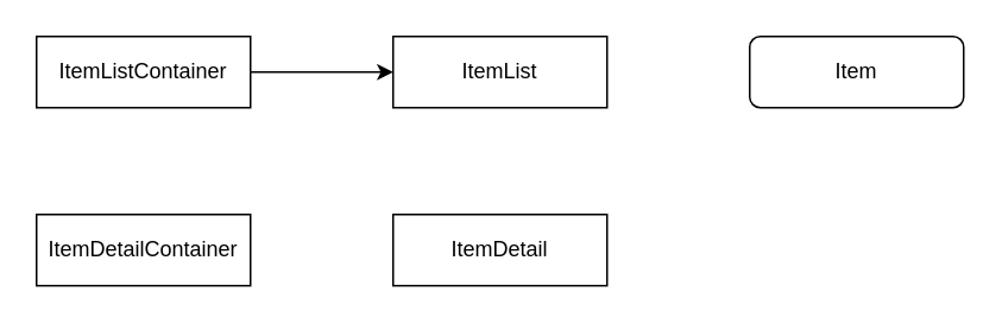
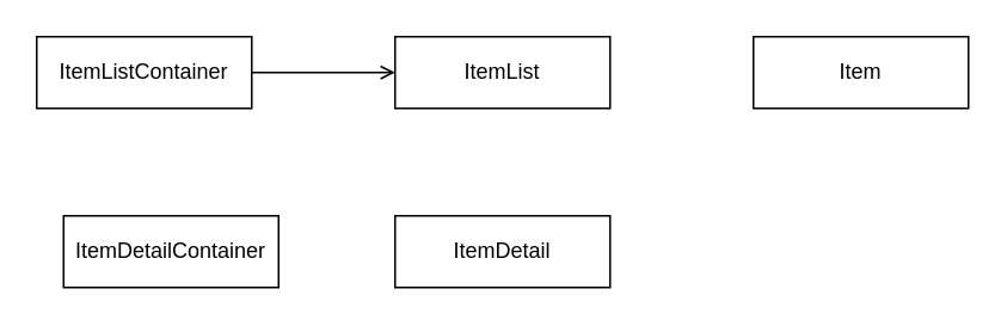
- <mxCell id="2" value="" style="edgeStyle=none;html=1;" edge="1" parent="1" source="3" target="4"><mxGeometry relative="1" as="geometry" /></mxCell>
+ <mxCell id="2" value="" style="edgeStyle=none;html=1;endArrow=open;" edge="1" parent="1" source="3" target="4"><mxGeometry relative="1" as="geometry" /></mxCell>
- <mxCell id="5" value="Item" style="whiteSpace=wrap;html=1;rounded=1;" vertex="1" parent="1"><mxGeometry x="420" y="20" width="120" height="40" as="geometry" /></mxCell>
+ <mxCell id="5" value="Item" style="rounded=0;whiteSpace=wrap;html=1;" vertex="1" parent="1"><mxGeometry x="420" y="20" width="120" height="40" as="geometry" /></mxCell>
- <mxCell id="6" value="ItemDetailContainer" style="rounded=0;whiteSpace=wrap;html=1;" vertex="1" parent="1"><mxGeometry x="20" y="120" width="120" height="40" as="geometry" /></mxCell>
+ <mxCell id="6" value="ItemDetailContainer" style="rounded=0;whiteSpace=wrap;html=1;" vertex="1" parent="1"><mxGeometry x="35" y="120" width="120" height="40" as="geometry" /></mxCell>
